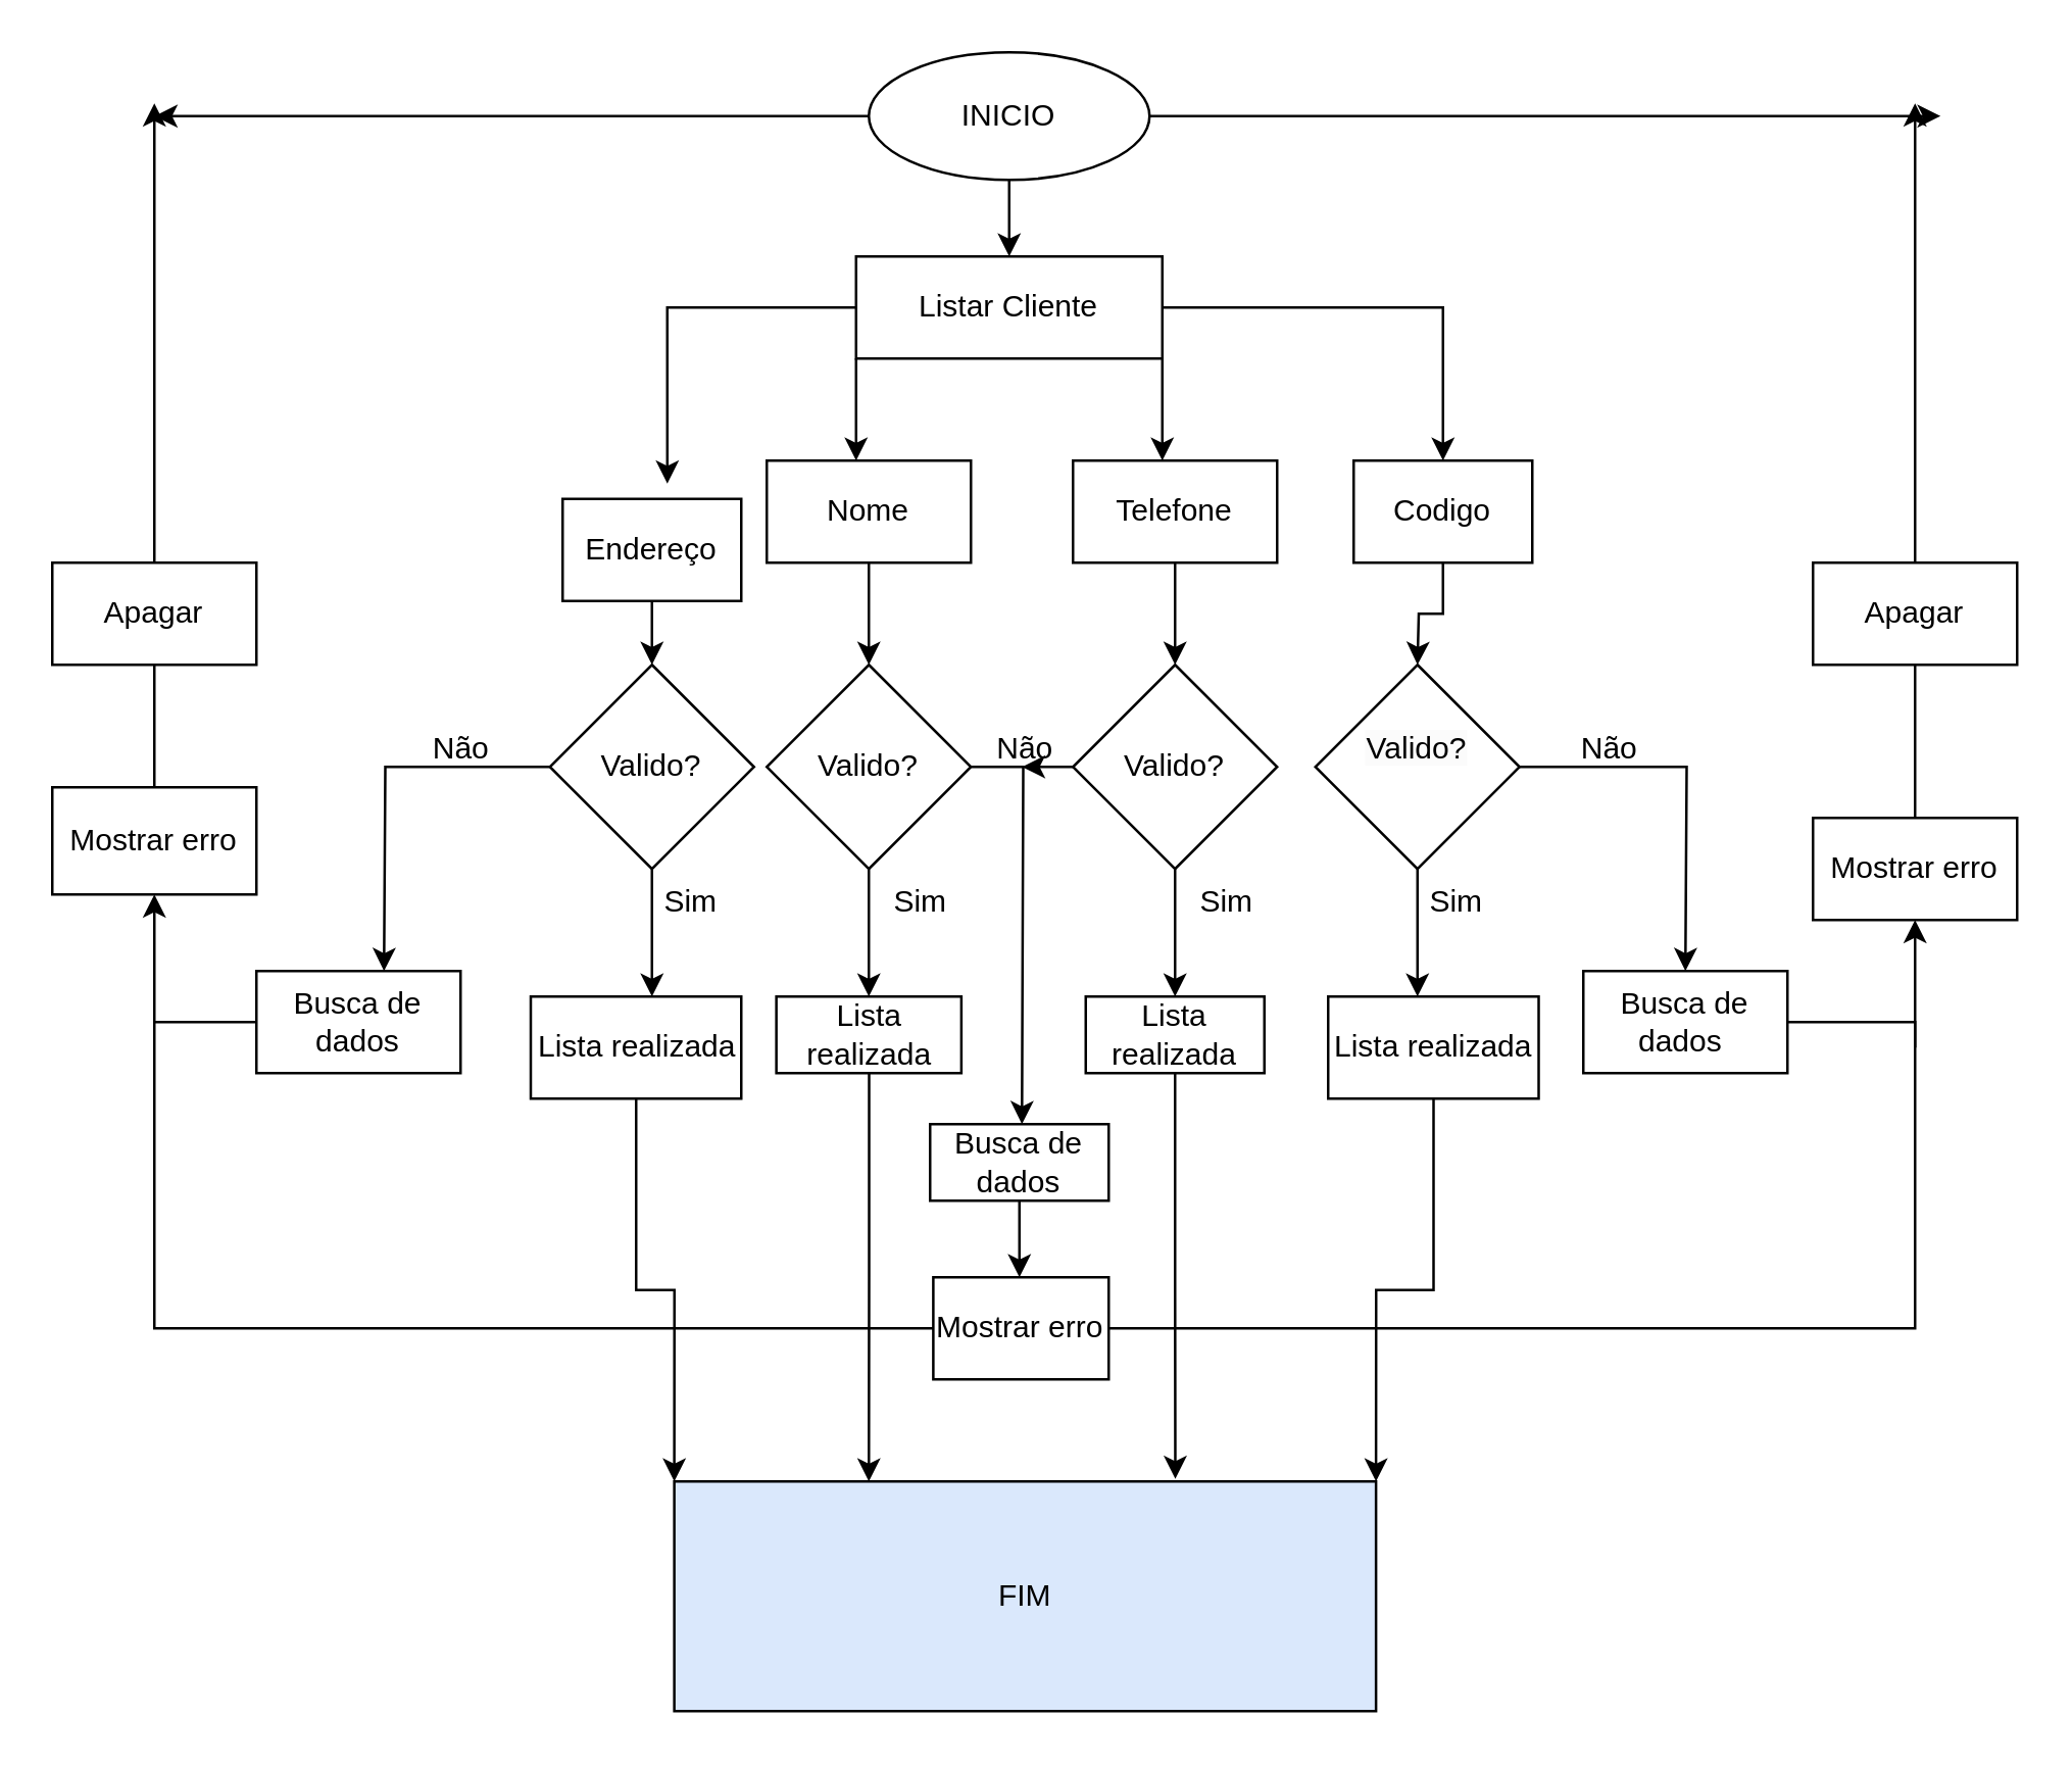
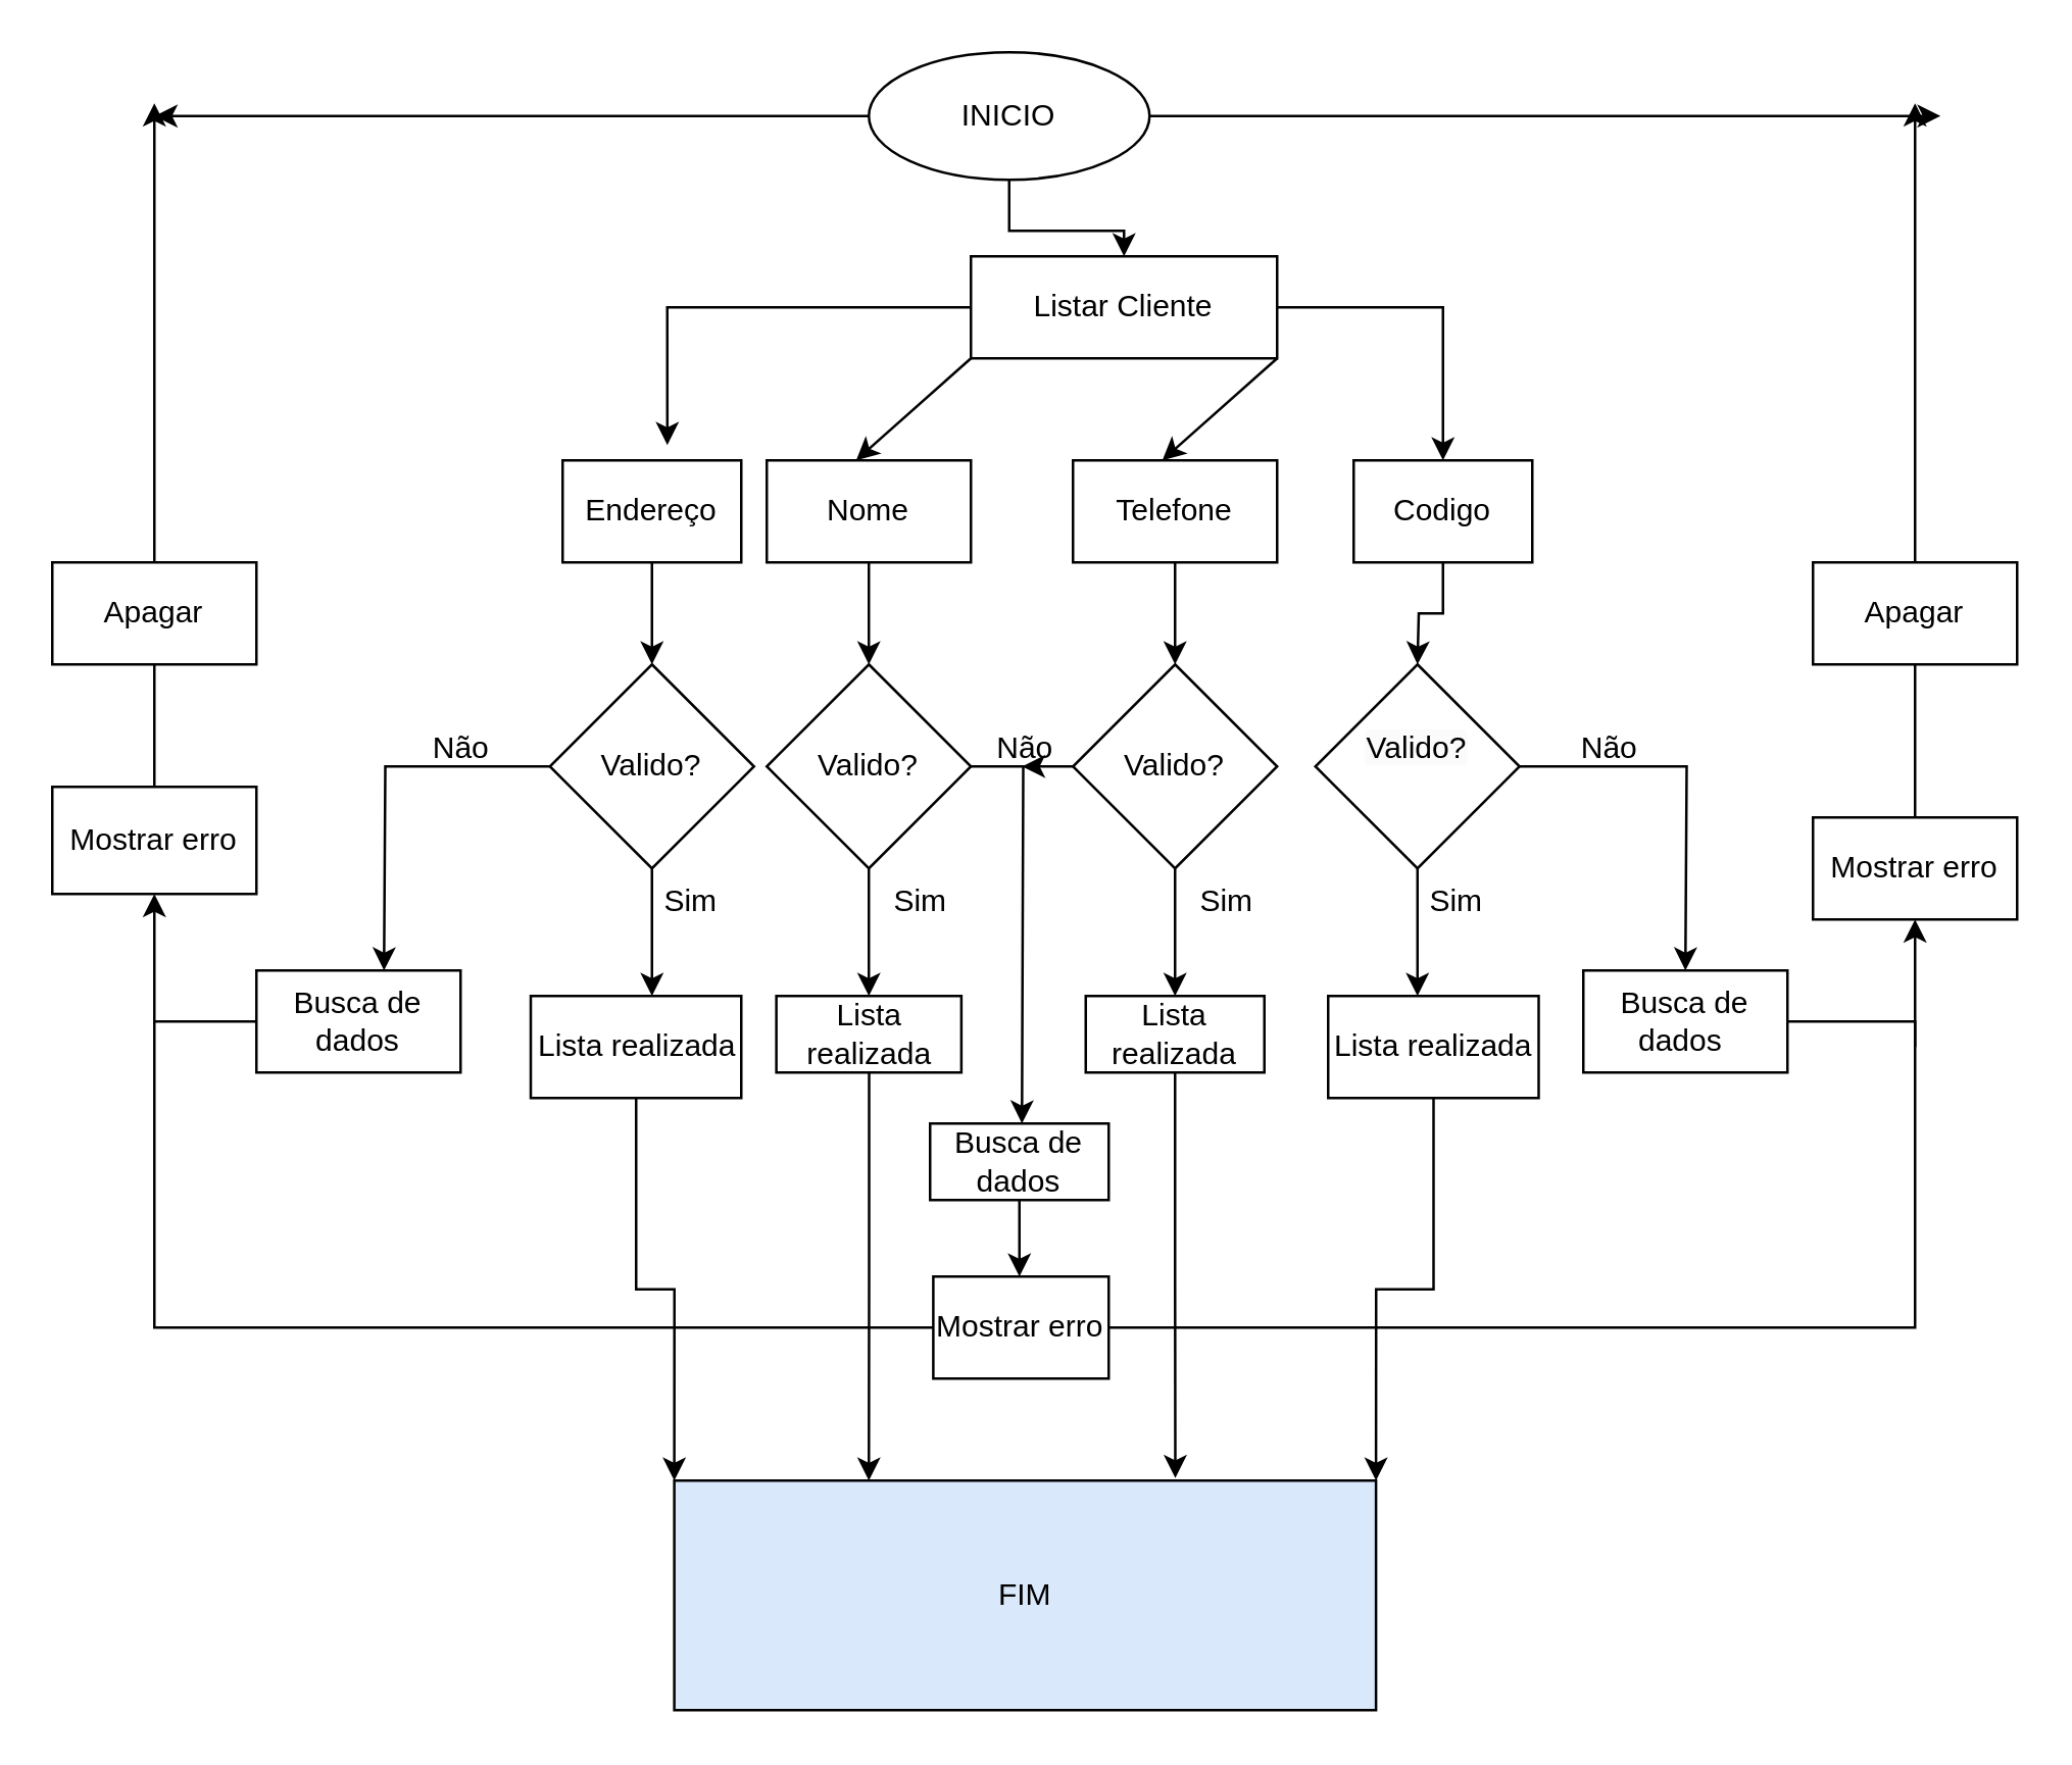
- <mxCell id="8" value="Listar Cliente" style="rounded=0;whiteSpace=wrap;html=1;" parent="1" vertex="1"><mxGeometry x="335" y="100" width="120" height="40" as="geometry" /></mxCell>
+ <mxCell id="8" value="Listar Cliente" style="rounded=0;whiteSpace=wrap;html=1;" parent="1" vertex="1"><mxGeometry x="380" y="100" width="120" height="40" as="geometry" /></mxCell>
- <mxCell id="10" value="Endereço" style="rounded=0;whiteSpace=wrap;html=1;" parent="1" vertex="1"><mxGeometry x="220" y="195" width="70" height="40" as="geometry" /></mxCell>
+ <mxCell id="10" value="Endereço" style="rounded=0;whiteSpace=wrap;html=1;" parent="1" vertex="1"><mxGeometry x="220" y="180" width="70" height="40" as="geometry" /></mxCell>
